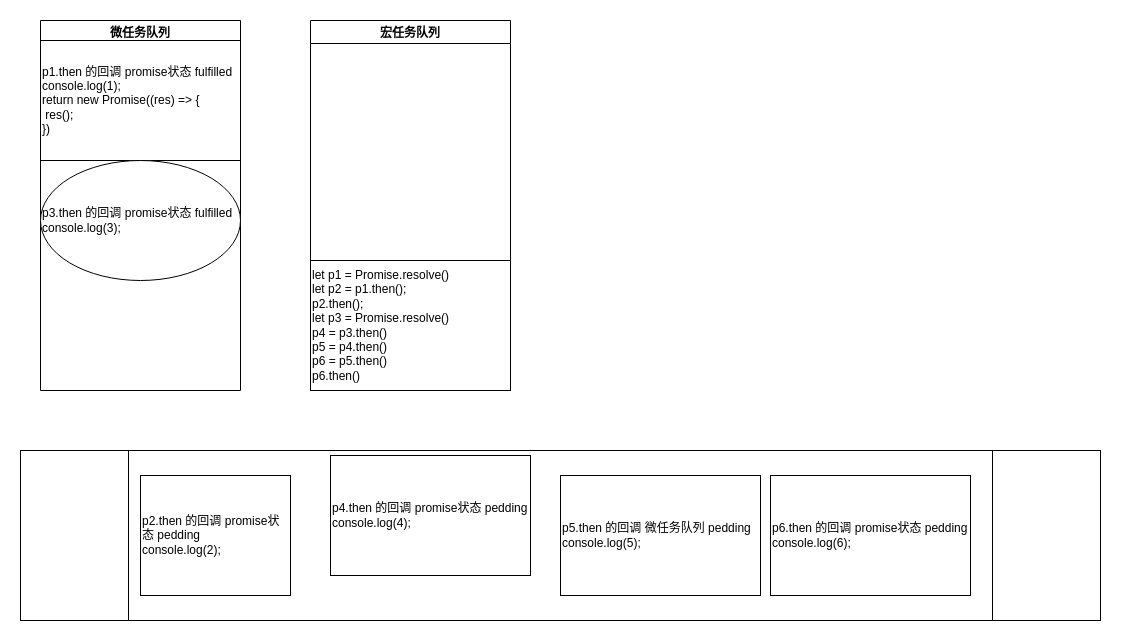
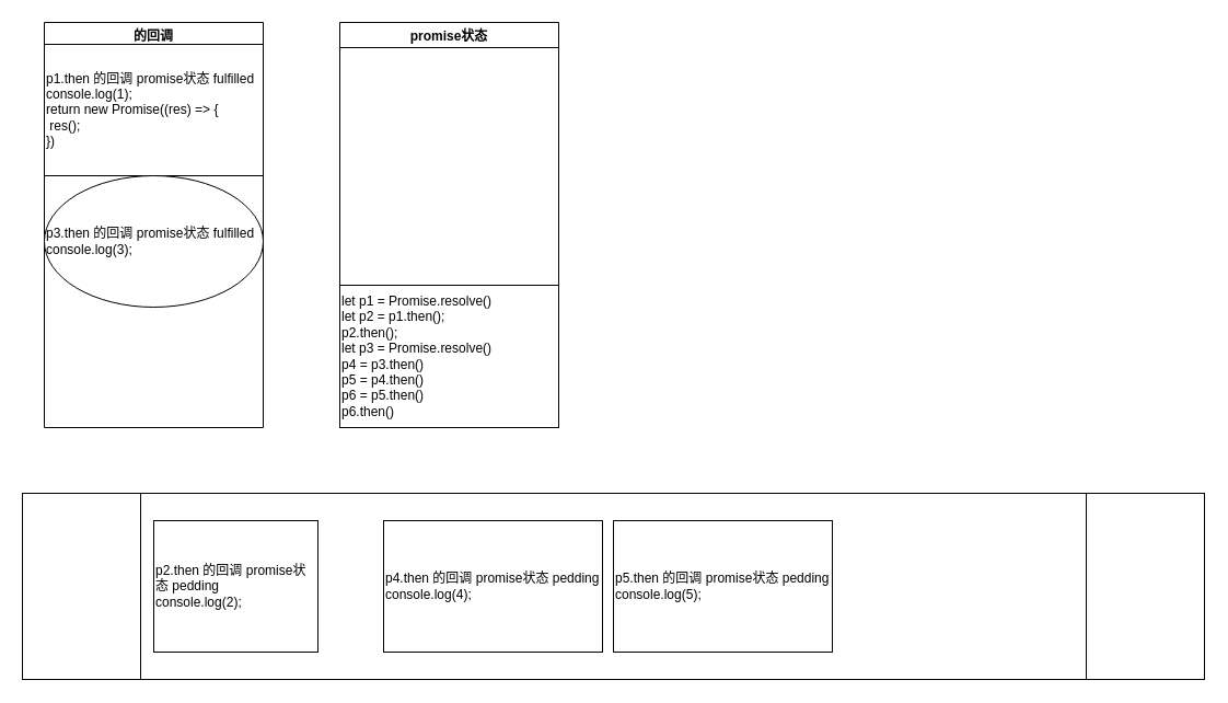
- <mxCell id="2" value="微任务队列" style="swimlane;" vertex="1" parent="1"><mxGeometry x="40" y="20" width="200" height="370" as="geometry" /></mxCell>
+ <mxCell id="2" value="的回调" style="swimlane;" vertex="1" parent="1"><mxGeometry x="40" y="20" width="200" height="370" as="geometry" /></mxCell>
- <mxCell id="5" value="宏任务队列" style="swimlane;" vertex="1" parent="1"><mxGeometry x="310" y="20" width="200" height="370" as="geometry" /></mxCell>
+ <mxCell id="5" value="promise状态" style="swimlane;" vertex="1" parent="1"><mxGeometry x="310" y="20" width="200" height="370" as="geometry" /></mxCell>
- <mxCell id="9" value="p4.then 的回调 promise状态 pedding&lt;br&gt;console.log(4);" style="rounded=0;whiteSpace=wrap;html=1;align=left;" vertex="1" parent="1"><mxGeometry x="330" y="455" width="200" height="120" as="geometry" /></mxCell>
+ <mxCell id="9" value="p4.then 的回调 promise状态 pedding&lt;br&gt;console.log(4);" style="rounded=0;whiteSpace=wrap;html=1;align=left;" vertex="1" parent="1"><mxGeometry x="350" y="475" width="200" height="120" as="geometry" /></mxCell>
- <mxCell id="10" value="p5.then 的回调 微任务队列 pedding&lt;br&gt;console.log(5);" style="rounded=0;whiteSpace=wrap;html=1;align=left;" vertex="1" parent="1"><mxGeometry x="560" y="475" width="200" height="120" as="geometry" /></mxCell>
+ <mxCell id="10" value="p5.then 的回调 promise状态 pedding&lt;br&gt;console.log(5);" style="rounded=0;whiteSpace=wrap;html=1;align=left;" vertex="1" parent="1"><mxGeometry x="560" y="475" width="200" height="120" as="geometry" /></mxCell>
- <mxCell id="11" value="p6.then 的回调 promise状态 pedding&lt;br&gt;console.log(6);" style="rounded=0;whiteSpace=wrap;html=1;align=left;" vertex="1" parent="1"><mxGeometry x="770" y="475" width="200" height="120" as="geometry" /></mxCell>
